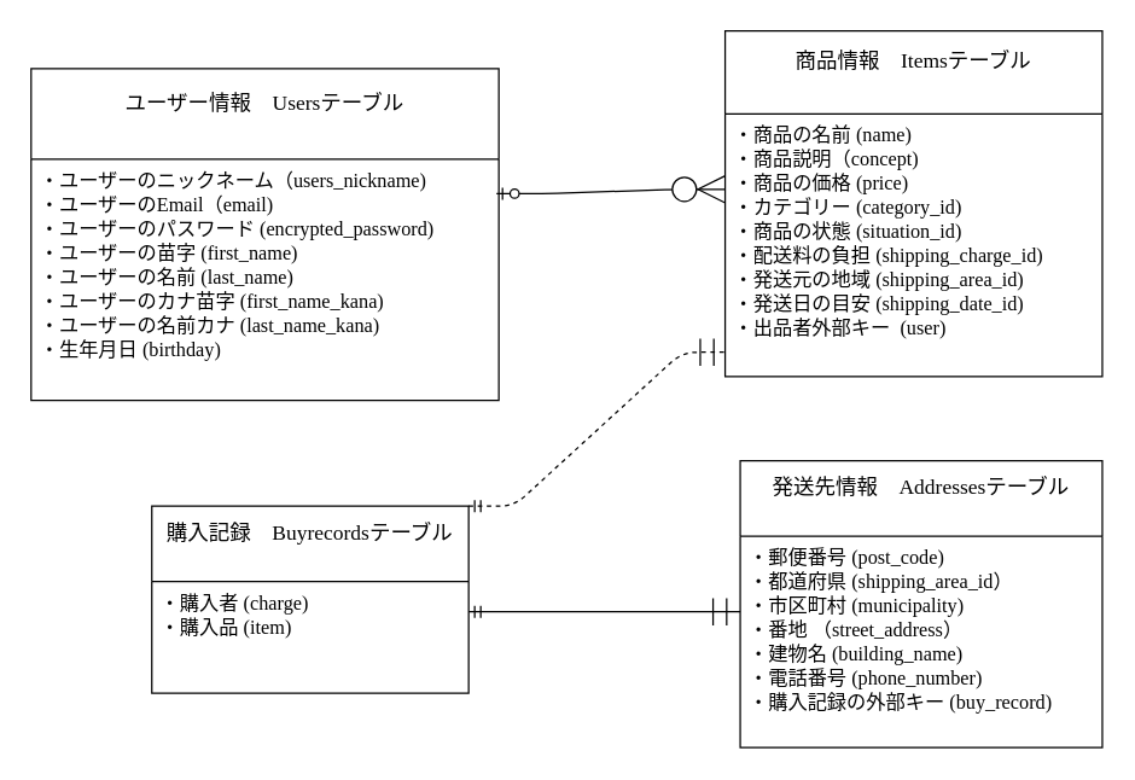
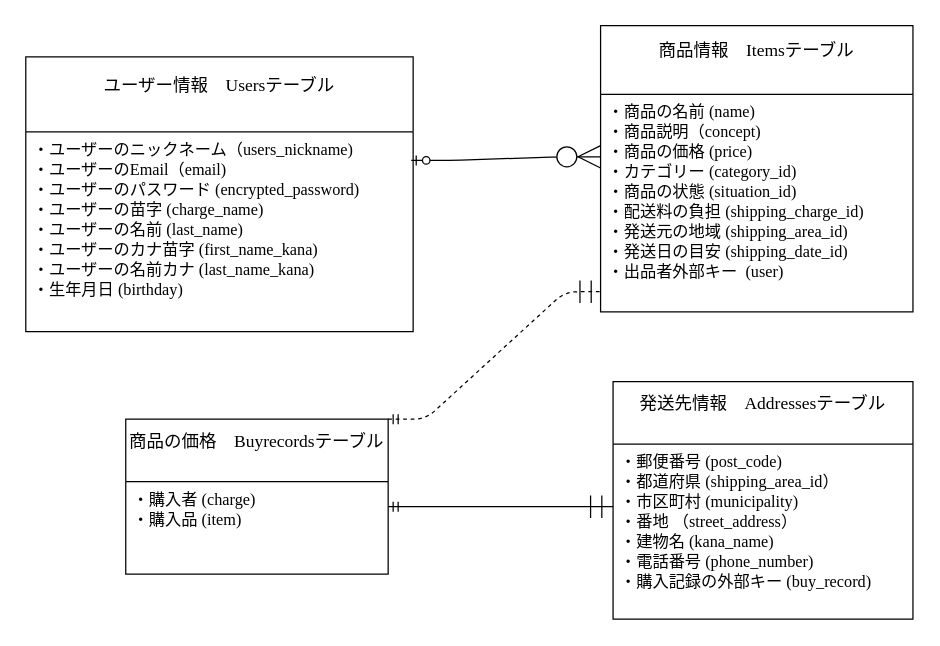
- <mxCell id="9" value="・ユーザーのニックネーム（users_nickname)&#10;・ユーザーのEmail（email)&#10;・ユーザーのパスワード (encrypted_password)&#10;・ユーザーの苗字 (first_name)&#10;・ユーザーの名前 (last_name)&#10;・ユーザーのカナ苗字 (first_name_kana)&#10;・ユーザーの名前カナ (last_name_kana)&#10;・生年月日 (birthday)&#10;" style="text;strokeColor=none;fillColor=none;spacingLeft=4;spacingRight=4;overflow=hidden;rotatable=0;points=[[0,0.5],[1,0.5]];portConstraint=eastwest;fontSize=13;hachureGap=4;fontFamily=Garamond;" parent="8" vertex="1"><mxGeometry y="60" width="310" height="160" as="geometry" /></mxCell>
+ <mxCell id="9" value="・ユーザーのニックネーム（users_nickname)&#10;・ユーザーのEmail（email)&#10;・ユーザーのパスワード (encrypted_password)&#10;・ユーザーの苗字 (charge_name)&#10;・ユーザーの名前 (last_name)&#10;・ユーザーのカナ苗字 (first_name_kana)&#10;・ユーザーの名前カナ (last_name_kana)&#10;・生年月日 (birthday)&#10;" style="text;strokeColor=none;fillColor=none;spacingLeft=4;spacingRight=4;overflow=hidden;rotatable=0;points=[[0,0.5],[1,0.5]];portConstraint=eastwest;fontSize=13;hachureGap=4;fontFamily=Garamond;" parent="8" vertex="1"><mxGeometry y="60" width="310" height="160" as="geometry" /></mxCell>
- <mxCell id="2" value="購入記録　Buyrecordsテーブル&#10;" style="swimlane;fontStyle=0;childLayout=stackLayout;horizontal=1;startSize=50;horizontalStack=0;resizeParent=1;resizeParentMax=0;resizeLast=0;collapsible=1;marginBottom=0;align=center;fontSize=14;hachureGap=4;fontFamily=Garamond;" parent="1" vertex="1"><mxGeometry x="100" y="335" width="210" height="124" as="geometry" /></mxCell>
+ <mxCell id="2" value="商品の価格　Buyrecordsテーブル&#10;" style="swimlane;fontStyle=0;childLayout=stackLayout;horizontal=1;startSize=50;horizontalStack=0;resizeParent=1;resizeParentMax=0;resizeLast=0;collapsible=1;marginBottom=0;align=center;fontSize=14;hachureGap=4;fontFamily=Garamond;" parent="1" vertex="1"><mxGeometry x="100" y="335" width="210" height="124" as="geometry" /></mxCell>
- <mxCell id="5" value="・郵便番号 (post_code)&#10;・都道府県 (shipping_area_id）&#10;・市区町村 (municipality)&#10;・番地 （street_address）&#10;・建物名 (building_name)&#10;・電話番号 (phone_number)&#10;・購入記録の外部キー (buy_record)&#10;" style="text;strokeColor=none;fillColor=none;spacingLeft=4;spacingRight=4;overflow=hidden;rotatable=0;points=[[0,0.5],[1,0.5]];portConstraint=eastwest;fontSize=13;hachureGap=4;fontFamily=Garamond;sketch=1;curveFitting=1;jiggle=2;" parent="4" vertex="1"><mxGeometry y="50" width="240" height="140" as="geometry" /></mxCell>
+ <mxCell id="5" value="・郵便番号 (post_code)&#10;・都道府県 (shipping_area_id）&#10;・市区町村 (municipality)&#10;・番地 （street_address）&#10;・建物名 (kana_name)&#10;・電話番号 (phone_number)&#10;・購入記録の外部キー (buy_record)&#10;" style="text;strokeColor=none;fillColor=none;spacingLeft=4;spacingRight=4;overflow=hidden;rotatable=0;points=[[0,0.5],[1,0.5]];portConstraint=eastwest;fontSize=13;hachureGap=4;fontFamily=Garamond;sketch=1;curveFitting=1;jiggle=2;" parent="4" vertex="1"><mxGeometry y="50" width="240" height="140" as="geometry" /></mxCell>
